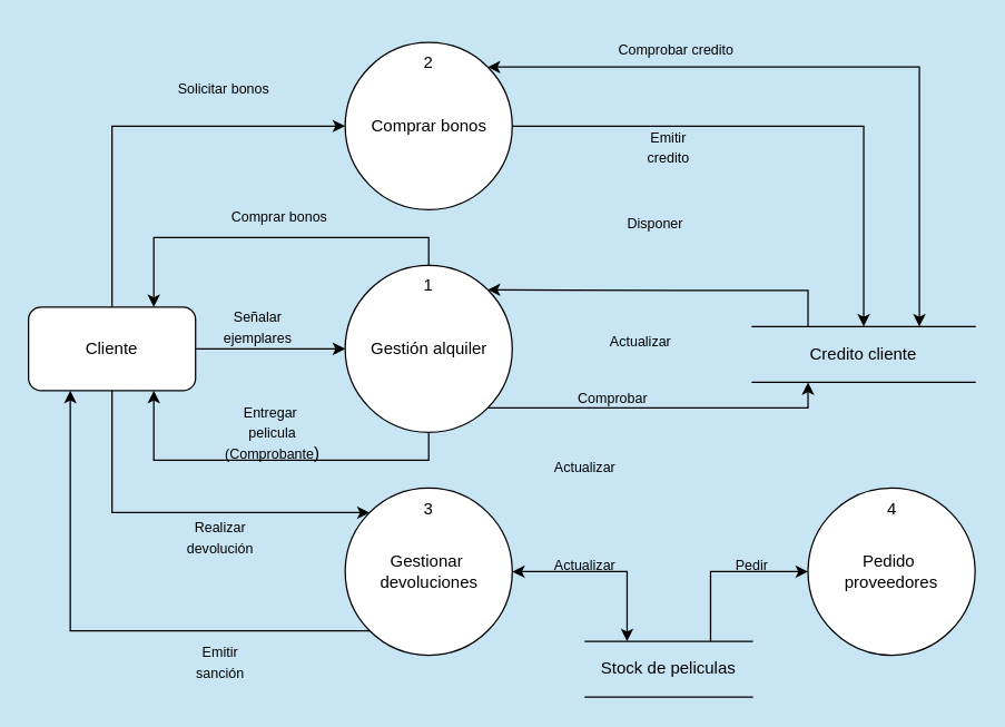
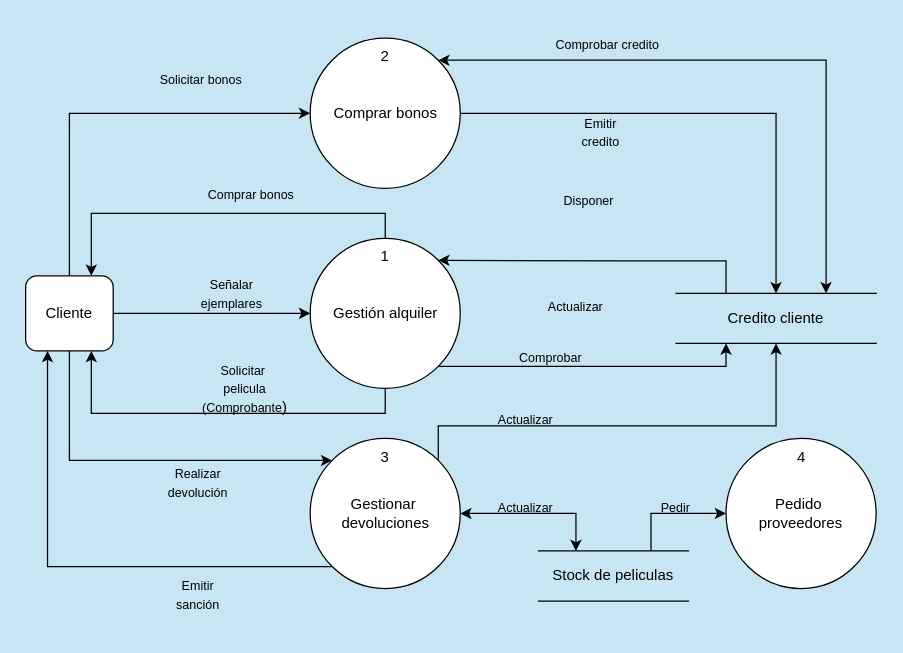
- <mxCell id="4" value="Cliente" style="rounded=1;whiteSpace=wrap;html=1;" parent="1" vertex="1"><mxGeometry x="20" y="220" width="120" height="60" as="geometry" /></mxCell>
+ <mxCell id="4" value="Cliente" style="rounded=1;whiteSpace=wrap;html=1;" parent="1" vertex="1"><mxGeometry x="20" y="220" width="70" height="60" as="geometry" /></mxCell>
- <mxCell id="35" value="&lt;div&gt;&lt;font style=&quot;font-size: 10px;&quot;&gt;Entregar&amp;nbsp;&lt;/font&gt;&lt;/div&gt;&lt;div&gt;&lt;font style=&quot;font-size: 10px;&quot;&gt;pelicula&lt;/font&gt;&lt;/div&gt;&lt;div&gt;&lt;font style=&quot;font-size: 10px;&quot;&gt;(Comprobante&lt;/font&gt;)&lt;/div&gt;" style="text;html=1;align=center;verticalAlign=middle;resizable=0;points=[];autosize=1;strokeColor=none;fillColor=none;" parent="1" vertex="1"><mxGeometry x="150" y="280" width="90" height="60" as="geometry" /></mxCell>
+ <mxCell id="35" value="&lt;div&gt;&lt;font style=&quot;font-size: 10px;&quot;&gt;Solicitar&amp;nbsp;&lt;/font&gt;&lt;/div&gt;&lt;div&gt;&lt;font style=&quot;font-size: 10px;&quot;&gt;pelicula&lt;/font&gt;&lt;/div&gt;&lt;div&gt;&lt;font style=&quot;font-size: 10px;&quot;&gt;(Comprobante&lt;/font&gt;)&lt;/div&gt;" style="text;html=1;align=center;verticalAlign=middle;resizable=0;points=[];autosize=1;strokeColor=none;fillColor=none;" parent="1" vertex="1"><mxGeometry x="150" y="280" width="90" height="60" as="geometry" /></mxCell>
+ <mxCell id="15" style="edgeStyle=orthogonalEdgeStyle;rounded=0;orthogonalLoop=1;jettySize=auto;html=1;exitX=1;exitY=0;exitDx=0;exitDy=0;entryX=0.5;entryY=1;entryDx=0;entryDy=0;" parent="1" source="16" target="11" edge="1"><mxGeometry relative="1" as="geometry"><Array as="points"><mxPoint x="350" y="340" /><mxPoint x="620" y="340" /></Array></mxGeometry></mxCell>
- <mxCell id="20" value="Stock de peliculas" style="shape=partialRectangle;whiteSpace=wrap;html=1;left=0;right=0;fillColor=none;" parent="1" vertex="1"><mxGeometry x="420" y="460" width="120" height="40" as="geometry" /></mxCell>
+ <mxCell id="20" value="Stock de peliculas" style="shape=partialRectangle;whiteSpace=wrap;html=1;left=0;right=0;fillColor=none;" parent="1" vertex="1"><mxGeometry x="430" y="440" width="120" height="40" as="geometry" /></mxCell>
